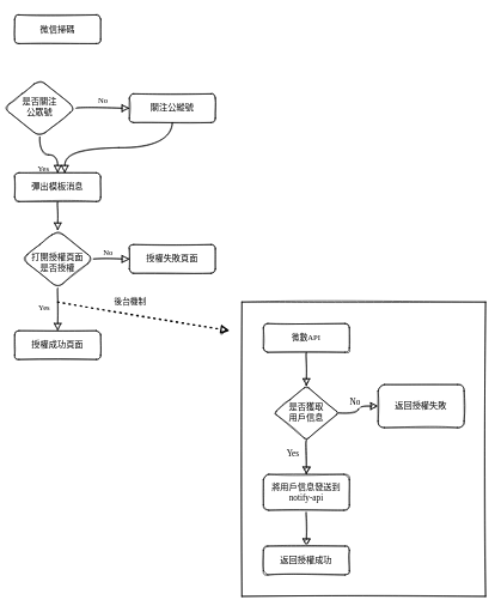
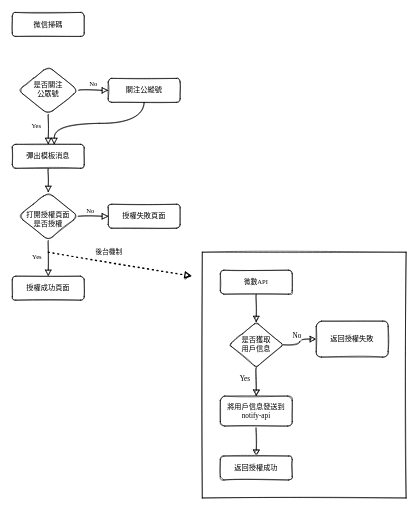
- <mxCell id="6" value="是否關注&lt;br&gt;公眾號" style="rhombus;whiteSpace=wrap;html=1;shadow=0;fontFamily=Architects Daughter;fontSize=12;align=center;strokeWidth=1;spacing=6;spacingTop=-4;sketch=1;rounded=1;fontSource=https%3A%2F%2Ffonts.googleapis.com%2Fcss%3Ffamily%3DArchitects%2BDaughter;" parent="1" vertex="1"><mxGeometry x="5" y="110" width="100" height="80" as="geometry" /></mxCell>
+ <mxCell id="6" value="是否關注&lt;br&gt;公眾號" style="rhombus;whiteSpace=wrap;html=1;shadow=0;fontFamily=Architects Daughter;fontSize=12;align=center;strokeWidth=1;spacing=6;spacingTop=-4;sketch=1;rounded=1;fontSource=https%3A%2F%2Ffonts.googleapis.com%2Fcss%3Ffamily%3DArchitects%2BDaughter;" parent="1" vertex="1"><mxGeometry x="30" y="110" width="100" height="80" as="geometry" /></mxCell>
